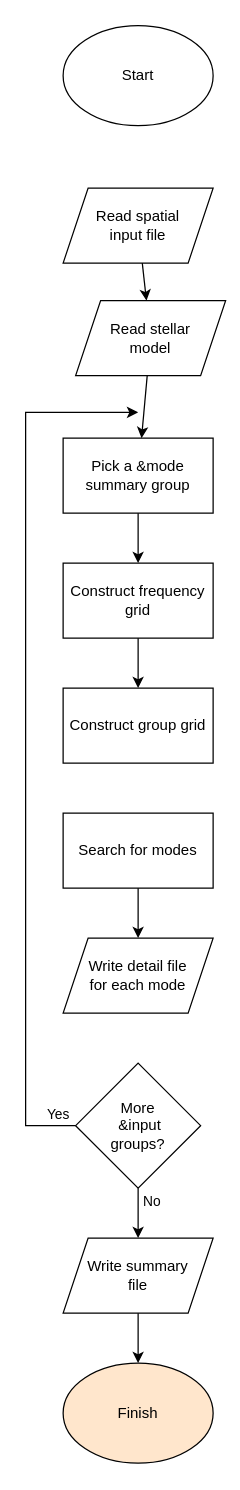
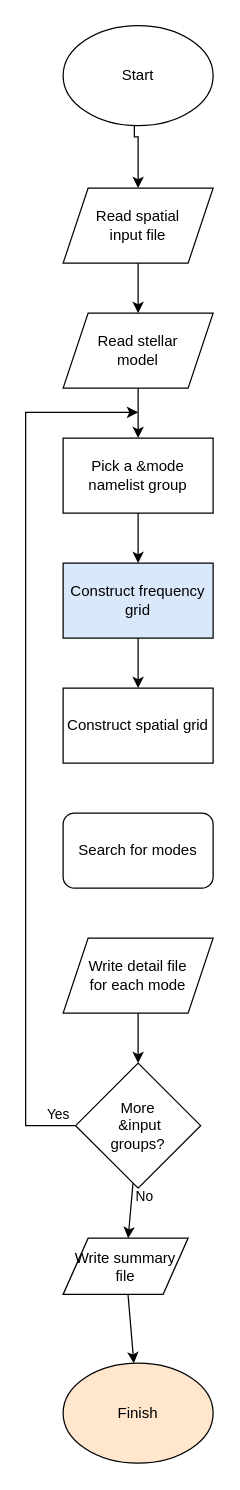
+ <mxCell id="2" value="" style="edgeStyle=orthogonalEdgeStyle;rounded=0;orthogonalLoop=1;jettySize=auto;html=1;exitX=0.475;exitY=0.988;exitDx=0;exitDy=0;exitPerimeter=0;" parent="1" source="3" target="4" edge="1"><mxGeometry relative="1" as="geometry"><Array as="points"><mxPoint x="110" y="109" /></Array></mxGeometry></mxCell>
- <mxCell id="5" value="Read&amp;nbsp;stellar&lt;br&gt;model" style="shape=parallelogram;perimeter=parallelogramPerimeter;whiteSpace=wrap;html=1;fixedSize=1;" parent="1" vertex="1"><mxGeometry x="60" y="240" width="120" height="60" as="geometry" /></mxCell>
+ <mxCell id="5" value="Read&amp;nbsp;stellar&lt;br&gt;model" style="shape=parallelogram;perimeter=parallelogramPerimeter;whiteSpace=wrap;html=1;fixedSize=1;" parent="1" vertex="1"><mxGeometry x="50" y="250" width="120" height="60" as="geometry" /></mxCell>
- <mxCell id="6" value="Pick a &amp;amp;mode summary group" style="rounded=0;whiteSpace=wrap;html=1;" parent="1" vertex="1"><mxGeometry x="50" y="350" width="120" height="60" as="geometry" /></mxCell>
+ <mxCell id="6" value="Pick a &amp;amp;mode namelist group" style="rounded=0;whiteSpace=wrap;html=1;" parent="1" vertex="1"><mxGeometry x="50" y="350" width="120" height="60" as="geometry" /></mxCell>
- <mxCell id="7" value="Construct frequency grid" style="rounded=0;whiteSpace=wrap;html=1;" parent="1" vertex="1"><mxGeometry x="50" y="450" width="120" height="60" as="geometry" /></mxCell>
+ <mxCell id="7" value="Construct frequency grid" style="rounded=0;whiteSpace=wrap;html=1;fillColor=#dae8fc;" parent="1" vertex="1"><mxGeometry x="50" y="450" width="120" height="60" as="geometry" /></mxCell>
- <mxCell id="8" value="Construct group grid" style="rounded=0;whiteSpace=wrap;html=1;" parent="1" vertex="1"><mxGeometry x="50" y="550" width="120" height="60" as="geometry" /></mxCell>
+ <mxCell id="8" value="Construct spatial grid" style="rounded=0;whiteSpace=wrap;html=1;" parent="1" vertex="1"><mxGeometry x="50" y="550" width="120" height="60" as="geometry" /></mxCell>
- <mxCell id="9" value="Search for modes" style="rounded=0;whiteSpace=wrap;html=1;" parent="1" vertex="1"><mxGeometry x="50" y="650" width="120" height="60" as="geometry" /></mxCell>
+ <mxCell id="9" value="Search for modes" style="whiteSpace=wrap;html=1;rounded=1;" parent="1" vertex="1"><mxGeometry x="50" y="650" width="120" height="60" as="geometry" /></mxCell>
- <mxCell id="18" value="" style="endArrow=classic;html=1;rounded=0;" parent="1" source="9" target="10" edge="1"><mxGeometry width="50" height="50" relative="1" as="geometry"><mxPoint x="109.7" y="710" as="sourcePoint" /><mxPoint x="109.7" y="750" as="targetPoint" /></mxGeometry></mxCell>
+ <mxCell id="19" value="" style="endArrow=classic;html=1;rounded=0;" parent="1" source="10" target="11" edge="1"><mxGeometry x="1" y="162" width="50" height="50" relative="1" as="geometry"><mxPoint x="109.7" y="810" as="sourcePoint" /><mxPoint x="109.7" y="850" as="targetPoint" /><mxPoint x="-102" y="150" as="offset" /></mxGeometry></mxCell>
- <mxCell id="20" value="Write summary &lt;br&gt;file" style="shape=parallelogram;perimeter=parallelogramPerimeter;whiteSpace=wrap;html=1;fixedSize=1;" parent="1" vertex="1"><mxGeometry x="50" y="990" width="120" height="60" as="geometry" /></mxCell>
+ <mxCell id="20" value="Write summary &lt;br&gt;file" style="shape=parallelogram;perimeter=parallelogramPerimeter;whiteSpace=wrap;html=1;fixedSize=1;" parent="1" vertex="1"><mxGeometry x="50" y="990" width="100" height="45" as="geometry" /></mxCell>
